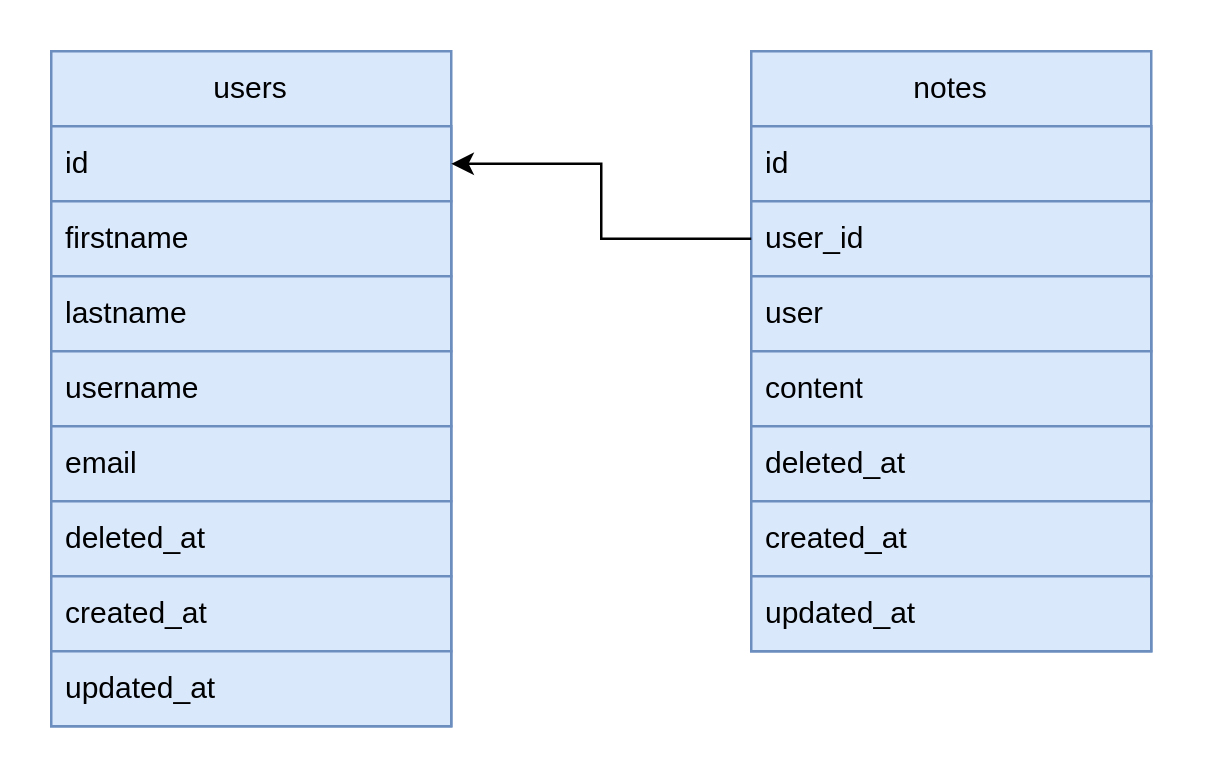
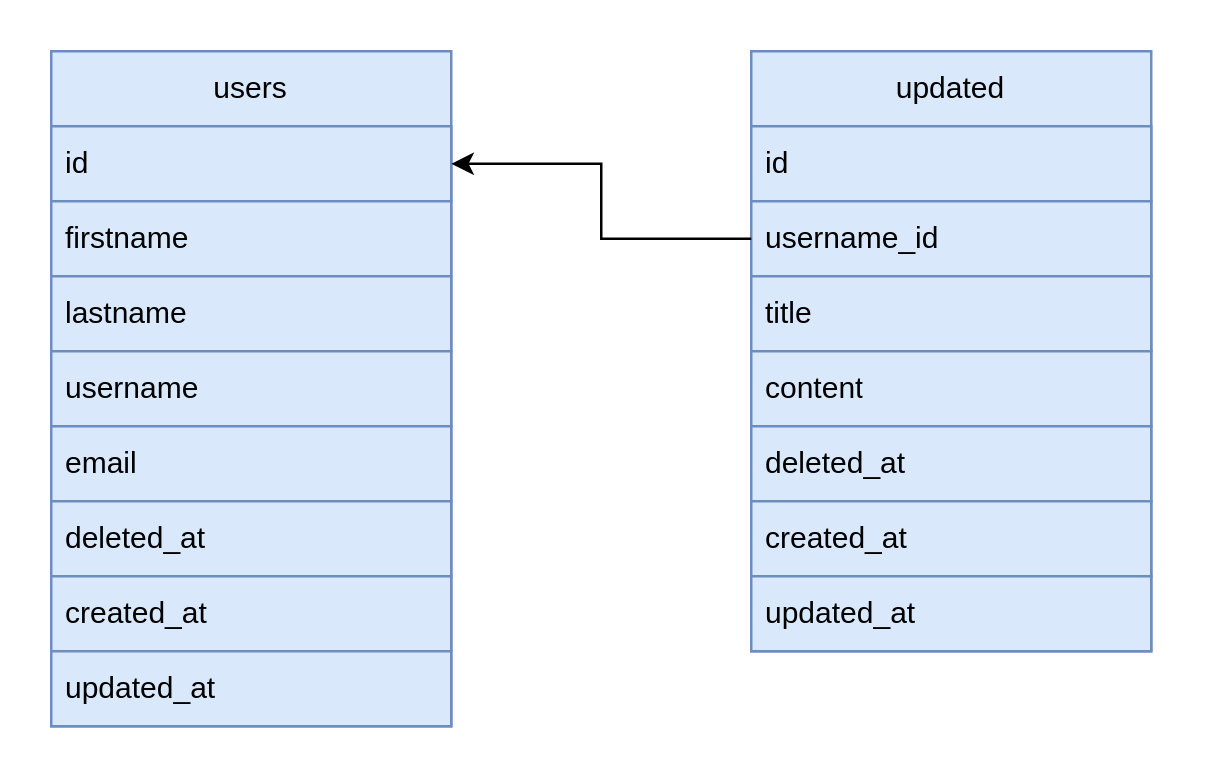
- <mxCell id="11" value="notes" style="swimlane;fontStyle=0;childLayout=stackLayout;horizontal=1;startSize=30;horizontalStack=0;resizeParent=1;resizeParentMax=0;resizeLast=0;collapsible=1;marginBottom=0;whiteSpace=wrap;html=1;fillColor=#dae8fc;strokeColor=#6c8ebf;" vertex="1" parent="1"><mxGeometry x="300" y="20" width="160" height="240" as="geometry" /></mxCell>
+ <mxCell id="11" value="updated" style="swimlane;fontStyle=0;childLayout=stackLayout;horizontal=1;startSize=30;horizontalStack=0;resizeParent=1;resizeParentMax=0;resizeLast=0;collapsible=1;marginBottom=0;whiteSpace=wrap;html=1;fillColor=#dae8fc;strokeColor=#6c8ebf;" vertex="1" parent="1"><mxGeometry x="300" y="20" width="160" height="240" as="geometry" /></mxCell>
- <mxCell id="13" value="user_id" style="text;align=left;verticalAlign=middle;spacingLeft=4;spacingRight=4;overflow=hidden;points=[[0,0.5],[1,0.5]];portConstraint=eastwest;rotatable=0;whiteSpace=wrap;html=1;fillColor=#dae8fc;strokeColor=#6c8ebf;" vertex="1" parent="11"><mxGeometry y="60" width="160" height="30" as="geometry" /></mxCell>
+ <mxCell id="13" value="username_id" style="text;align=left;verticalAlign=middle;spacingLeft=4;spacingRight=4;overflow=hidden;points=[[0,0.5],[1,0.5]];portConstraint=eastwest;rotatable=0;whiteSpace=wrap;html=1;fillColor=#dae8fc;strokeColor=#6c8ebf;" vertex="1" parent="11"><mxGeometry y="60" width="160" height="30" as="geometry" /></mxCell>
- <mxCell id="14" value="user" style="text;align=left;verticalAlign=middle;spacingLeft=4;spacingRight=4;overflow=hidden;points=[[0,0.5],[1,0.5]];portConstraint=eastwest;rotatable=0;whiteSpace=wrap;html=1;fillColor=#dae8fc;strokeColor=#6c8ebf;" vertex="1" parent="11"><mxGeometry y="90" width="160" height="30" as="geometry" /></mxCell>
+ <mxCell id="14" value="title" style="text;align=left;verticalAlign=middle;spacingLeft=4;spacingRight=4;overflow=hidden;points=[[0,0.5],[1,0.5]];portConstraint=eastwest;rotatable=0;whiteSpace=wrap;html=1;fillColor=#dae8fc;strokeColor=#6c8ebf;" vertex="1" parent="11"><mxGeometry y="90" width="160" height="30" as="geometry" /></mxCell>
